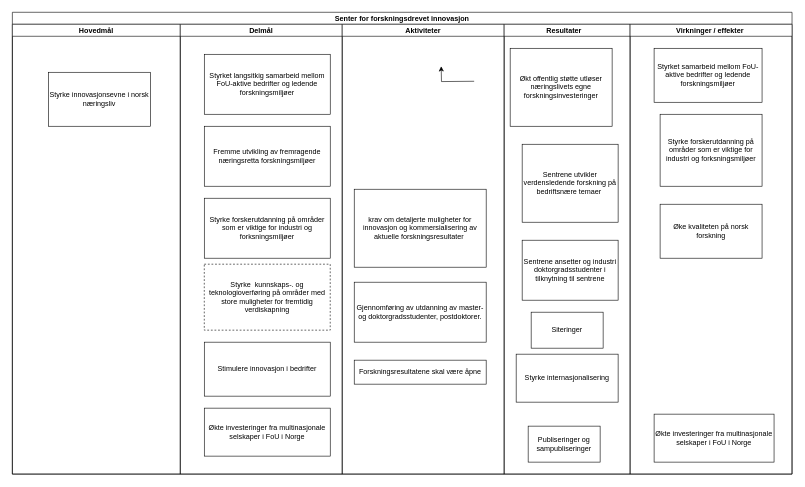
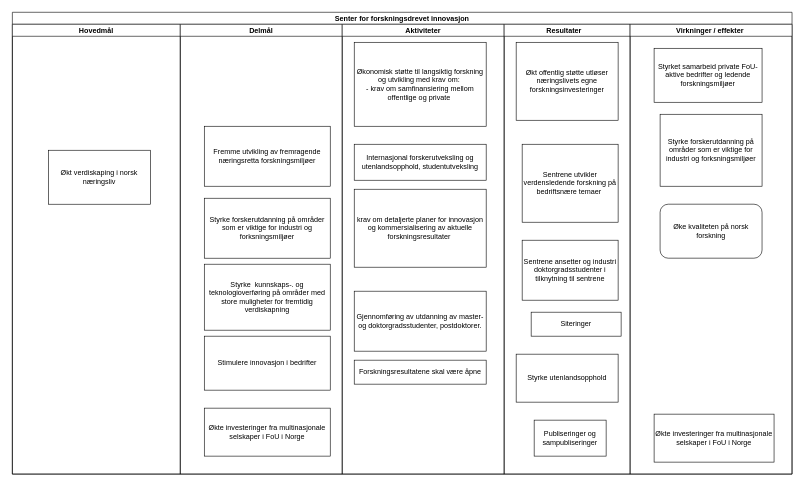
- <mxCell id="28" value="Styrket samarbeid mellom FoU-aktive bedrifter og ledende forskningsmiljøer" style="whiteSpace=wrap;html=1;" parent="24" vertex="1"><mxGeometry x="40" y="40" width="180" height="90" as="geometry" /></mxCell>
+ <mxCell id="28" value="Styrket samarbeid private FoU-aktive bedrifter og ledende forskningsmiljøer" style="whiteSpace=wrap;html=1;" parent="24" vertex="1"><mxGeometry x="40" y="40" width="180" height="90" as="geometry" /></mxCell>
- <mxCell id="10" value="Styrket langsitkig samarbeid mellom FoU-aktive bedrifter og ledende forskningsmiljøer" style="whiteSpace=wrap;html=1;" parent="6" vertex="1"><mxGeometry x="40" y="50" width="210" height="100" as="geometry" /></mxCell>
+ <mxCell id="15" value="Økonomisk støtte til langsiktig forskning og utvikling med krav om:&amp;nbsp;&lt;br&gt;- krav om samfinansiering mellom offentlige og private&amp;nbsp;" style="whiteSpace=wrap;html=1;" parent="14" vertex="1"><mxGeometry x="20" y="30" width="220" height="140" as="geometry" /></mxCell>
- <mxCell id="18" value="Økt offentlig støtte utløser næringslivets egne forskningsinvesteringer" style="whiteSpace=wrap;html=1;" parent="17" vertex="1"><mxGeometry x="10" y="40" width="170" height="130" as="geometry" /></mxCell>
+ <mxCell id="18" value="Økt offentlig støtte utløser næringslivets egne forskningsinvesteringer" style="whiteSpace=wrap;html=1;" parent="17" vertex="1"><mxGeometry x="20" y="30" width="170" height="130" as="geometry" /></mxCell>
- <mxCell id="4" value="Styrke innovasjonsevne i norsk næringsliv" style="whiteSpace=wrap;html=1;" parent="3" vertex="1"><mxGeometry x="60" y="80" width="170" height="90" as="geometry" /></mxCell>
+ <mxCell id="29" value="Internasjonal forskerutveksling og utenlandsopphold, studentutveksling" style="whiteSpace=wrap;html=1;" parent="1" vertex="1"><mxGeometry x="590" y="240" width="220" height="60" as="geometry" /></mxCell>
+ <mxCell id="5" value="Økt verdiskaping i norsk næringsliv" style="whiteSpace=wrap;html=1;" parent="3" vertex="1"><mxGeometry x="60" y="210" width="170" height="90" as="geometry" /></mxCell>
- <mxCell id="16" value="&lt;span&gt;krav om detaljerte muligheter for innovasjon og kommersialisering av aktuelle forskningsresultater&amp;nbsp;&lt;/span&gt;" style="whiteSpace=wrap;html=1;" parent="14" vertex="1"><mxGeometry x="20" y="275" width="220" height="130" as="geometry" /></mxCell>
+ <mxCell id="16" value="&lt;span&gt;krav om detaljerte planer for innovasjon og kommersialisering av aktuelle forskningsresultater&amp;nbsp;&lt;/span&gt;" style="whiteSpace=wrap;html=1;" parent="14" vertex="1"><mxGeometry x="20" y="275" width="220" height="130" as="geometry" /></mxCell>
- <mxCell id="27" value="Øke kvaliteten på norsk forskning" style="whiteSpace=wrap;html=1;" parent="24" vertex="1"><mxGeometry x="50" y="300" width="170" height="90" as="geometry" /></mxCell>
+ <mxCell id="27" value="Øke kvaliteten på norsk forskning" style="whiteSpace=wrap;html=1;rounded=1;" parent="24" vertex="1"><mxGeometry x="50" y="300" width="170" height="90" as="geometry" /></mxCell>
- <mxCell id="11" value="Styrke&amp;nbsp; kunnskaps-. og teknologioverføring på områder med store muligheter for fremtidig verdiskapning&lt;br&gt;" style="whiteSpace=wrap;html=1;dashed=1;" parent="6" vertex="1"><mxGeometry x="40" y="400" width="210" height="110" as="geometry" /></mxCell>
+ <mxCell id="11" value="Styrke&amp;nbsp; kunnskaps-. og teknologioverføring på områder med store muligheter for fremtidig verdiskapning&lt;br&gt;" style="whiteSpace=wrap;html=1;" parent="6" vertex="1"><mxGeometry x="40" y="400" width="210" height="110" as="geometry" /></mxCell>
- <mxCell id="30" value="Gjennomføring av utdanning av master- og doktorgradsstudenter, postdoktorer." style="whiteSpace=wrap;html=1;" parent="1" vertex="1"><mxGeometry x="590" y="470" width="220" height="100" as="geometry" /></mxCell>
+ <mxCell id="30" value="Gjennomføring av utdanning av master- og doktorgradsstudenter, postdoktorer." style="whiteSpace=wrap;html=1;" parent="1" vertex="1"><mxGeometry x="590" y="485" width="220" height="100" as="geometry" /></mxCell>
- <mxCell id="22" value="Siteringer" style="whiteSpace=wrap;html=1;" parent="17" vertex="1"><mxGeometry x="45" y="480" width="120" height="60" as="geometry" /></mxCell>
+ <mxCell id="22" value="Siteringer" style="whiteSpace=wrap;html=1;" parent="17" vertex="1"><mxGeometry x="45" y="480" width="150" height="40" as="geometry" /></mxCell>
- <mxCell id="12" value="Stimulere innovasjon i bedrifter" style="whiteSpace=wrap;html=1;" parent="6" vertex="1"><mxGeometry x="40" y="530" width="210" height="90" as="geometry" /></mxCell>
+ <mxCell id="12" value="Stimulere innovasjon i bedrifter" style="whiteSpace=wrap;html=1;" parent="6" vertex="1"><mxGeometry x="40" y="520" width="210" height="90" as="geometry" /></mxCell>
- <mxCell id="23" value="Styrke internasjonalisering" style="whiteSpace=wrap;html=1;" parent="17" vertex="1"><mxGeometry x="20" y="550" width="170" height="80" as="geometry" /></mxCell>
+ <mxCell id="23" value="Styrke utenlandsopphold" style="whiteSpace=wrap;html=1;" parent="17" vertex="1"><mxGeometry x="20" y="550" width="170" height="80" as="geometry" /></mxCell>
- <mxCell id="21" value="Publiseringer og sampubliseringer" style="whiteSpace=wrap;html=1;" parent="17" vertex="1"><mxGeometry x="40" y="670" width="120" height="60" as="geometry" /></mxCell>
+ <mxCell id="21" value="Publiseringer og sampubliseringer" style="whiteSpace=wrap;html=1;" parent="17" vertex="1"><mxGeometry x="50" y="660" width="120" height="60" as="geometry" /></mxCell>
